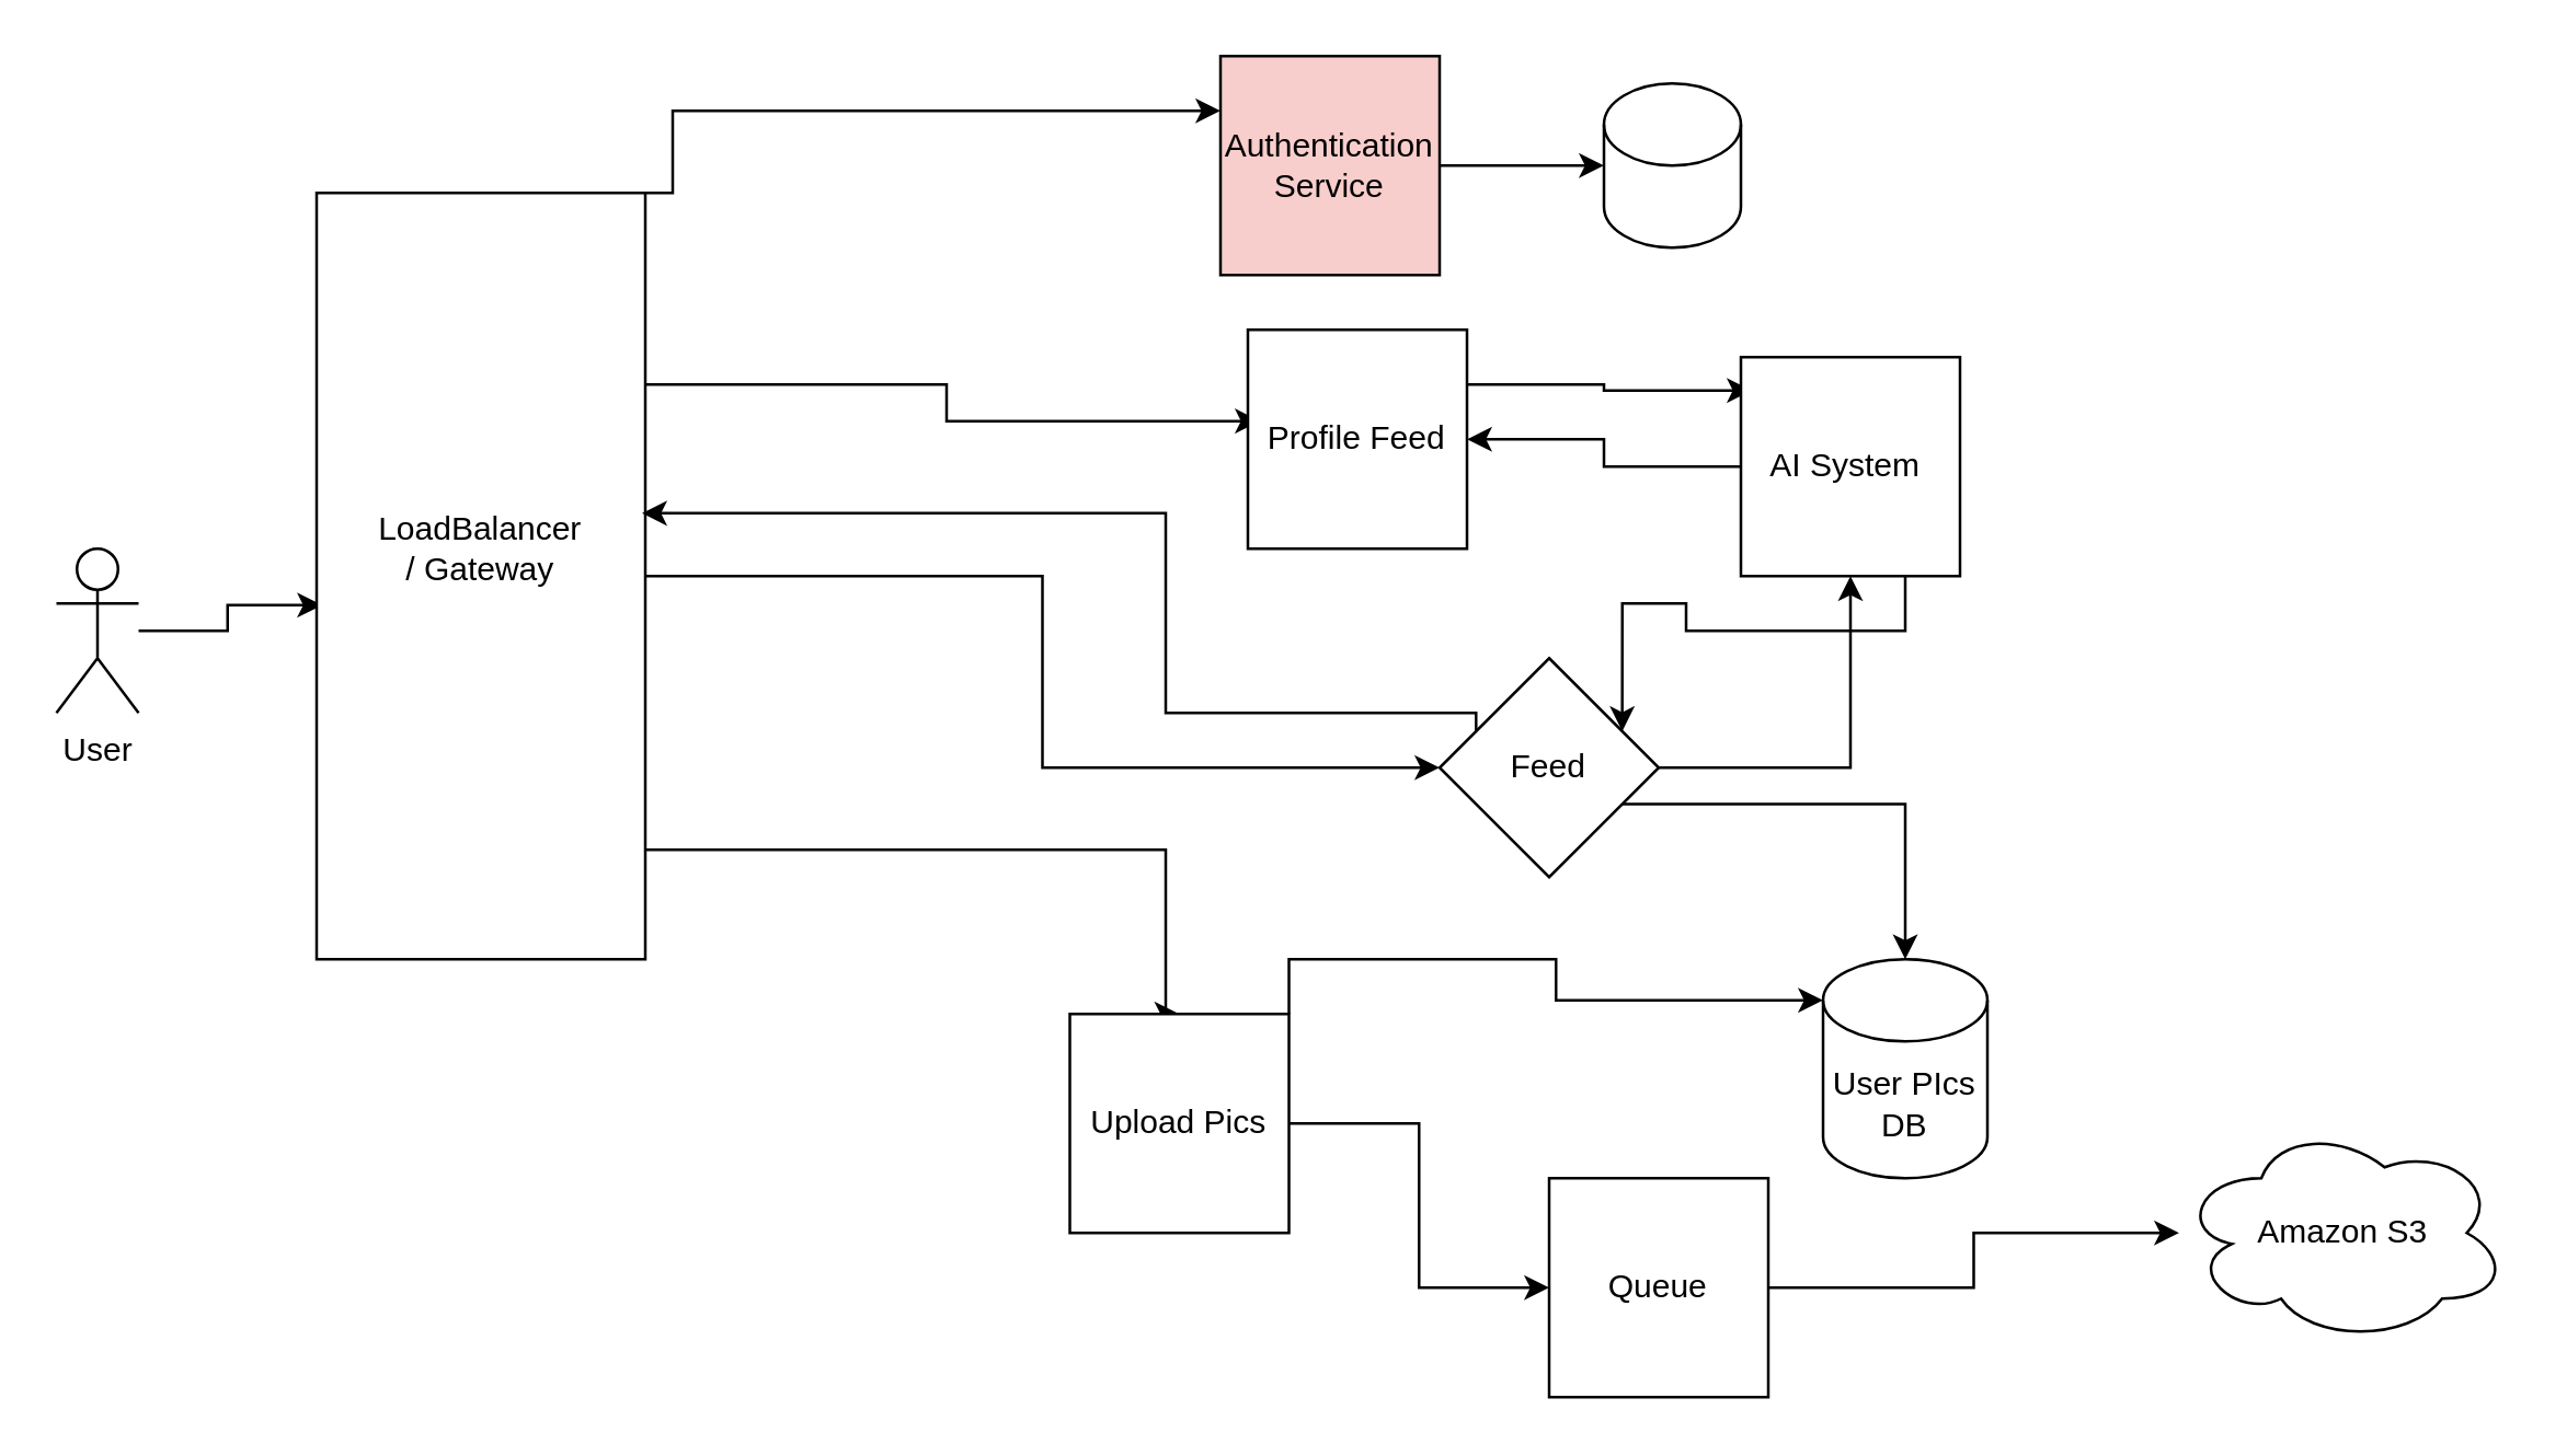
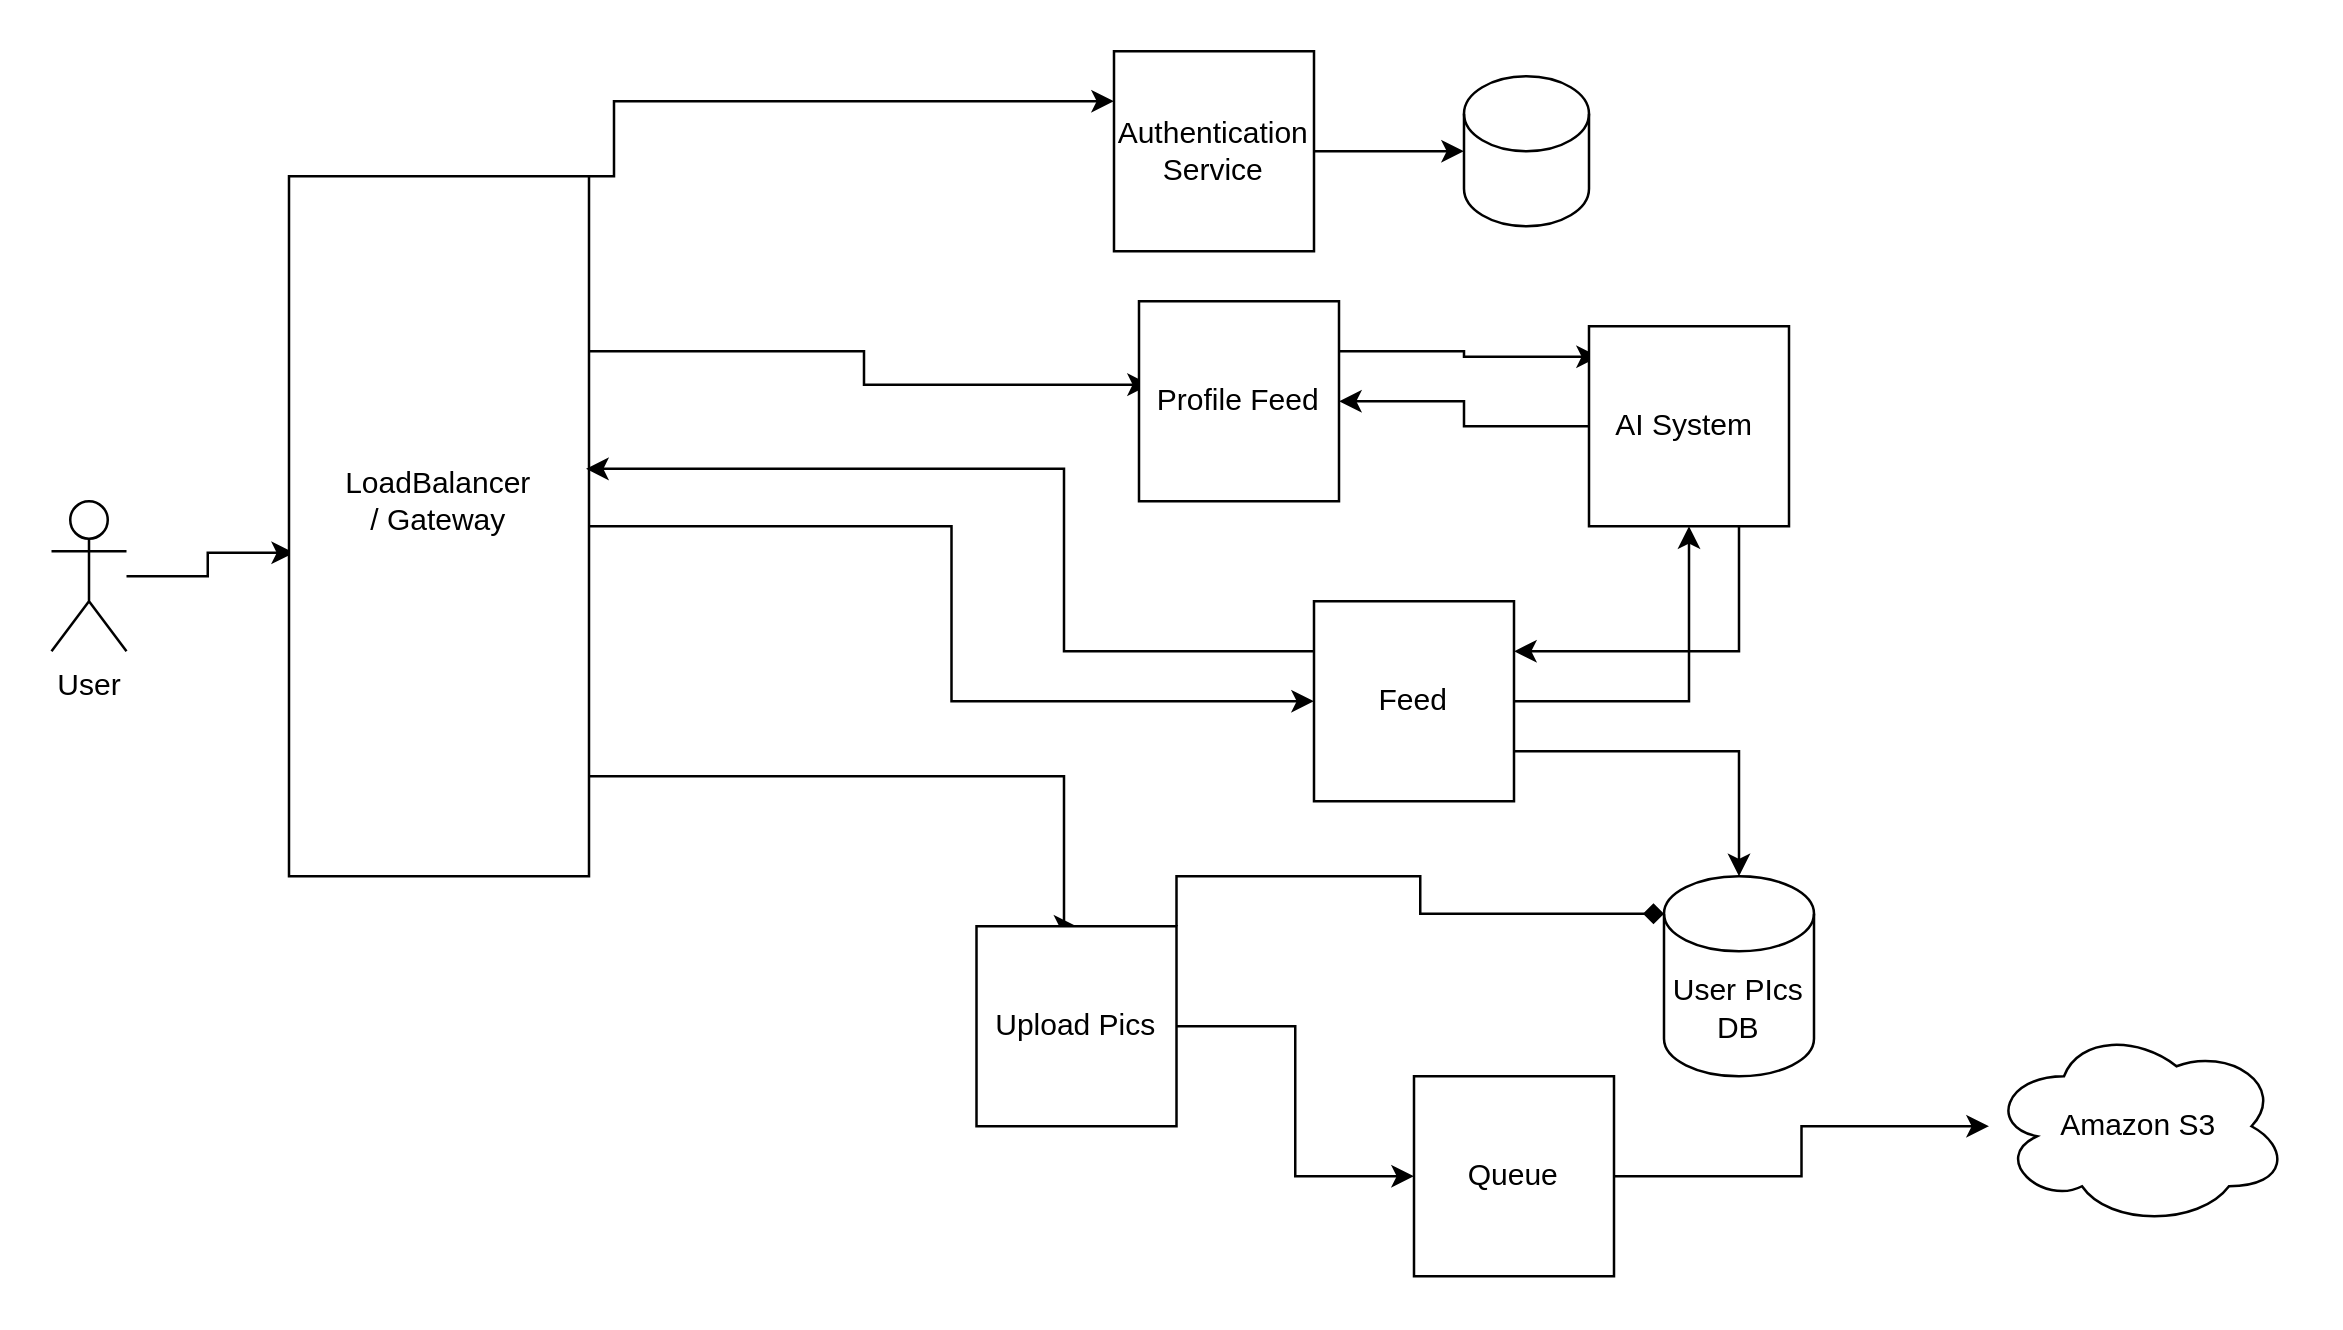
- <mxCell id="11" value="Authentication Service" style="rounded=0;whiteSpace=wrap;html=1;fillColor=#f8cecc;" vertex="1" parent="1"><mxGeometry x="445" y="20" width="80" height="80" as="geometry" /></mxCell>
+ <mxCell id="11" value="Authentication Service" style="rounded=0;whiteSpace=wrap;html=1;" vertex="1" parent="1"><mxGeometry x="445" y="20" width="80" height="80" as="geometry" /></mxCell>
- <mxCell id="24" value="Feed" style="rhombus;whiteSpace=wrap;html=1;aspect=fixed;" vertex="1" parent="1"><mxGeometry x="525" y="240" width="80" height="80" as="geometry" /></mxCell>
+ <mxCell id="24" value="Feed" style="whiteSpace=wrap;html=1;aspect=fixed;" vertex="1" parent="1"><mxGeometry x="525" y="240" width="80" height="80" as="geometry" /></mxCell>
- <mxCell id="16" style="edgeStyle=orthogonalEdgeStyle;rounded=0;orthogonalLoop=1;jettySize=auto;html=1;exitX=1;exitY=0;exitDx=0;exitDy=0;entryX=0;entryY=0;entryDx=0;entryDy=15;entryPerimeter=0;" edge="1" parent="1" source="17" target="28"><mxGeometry relative="1" as="geometry" /></mxCell>
+ <mxCell id="16" style="edgeStyle=orthogonalEdgeStyle;rounded=0;orthogonalLoop=1;jettySize=auto;html=1;exitX=1;exitY=0;exitDx=0;exitDy=0;entryX=0;entryY=0;entryDx=0;entryDy=15;entryPerimeter=0;endArrow=diamond;" edge="1" parent="1" source="17" target="28"><mxGeometry relative="1" as="geometry" /></mxCell>
